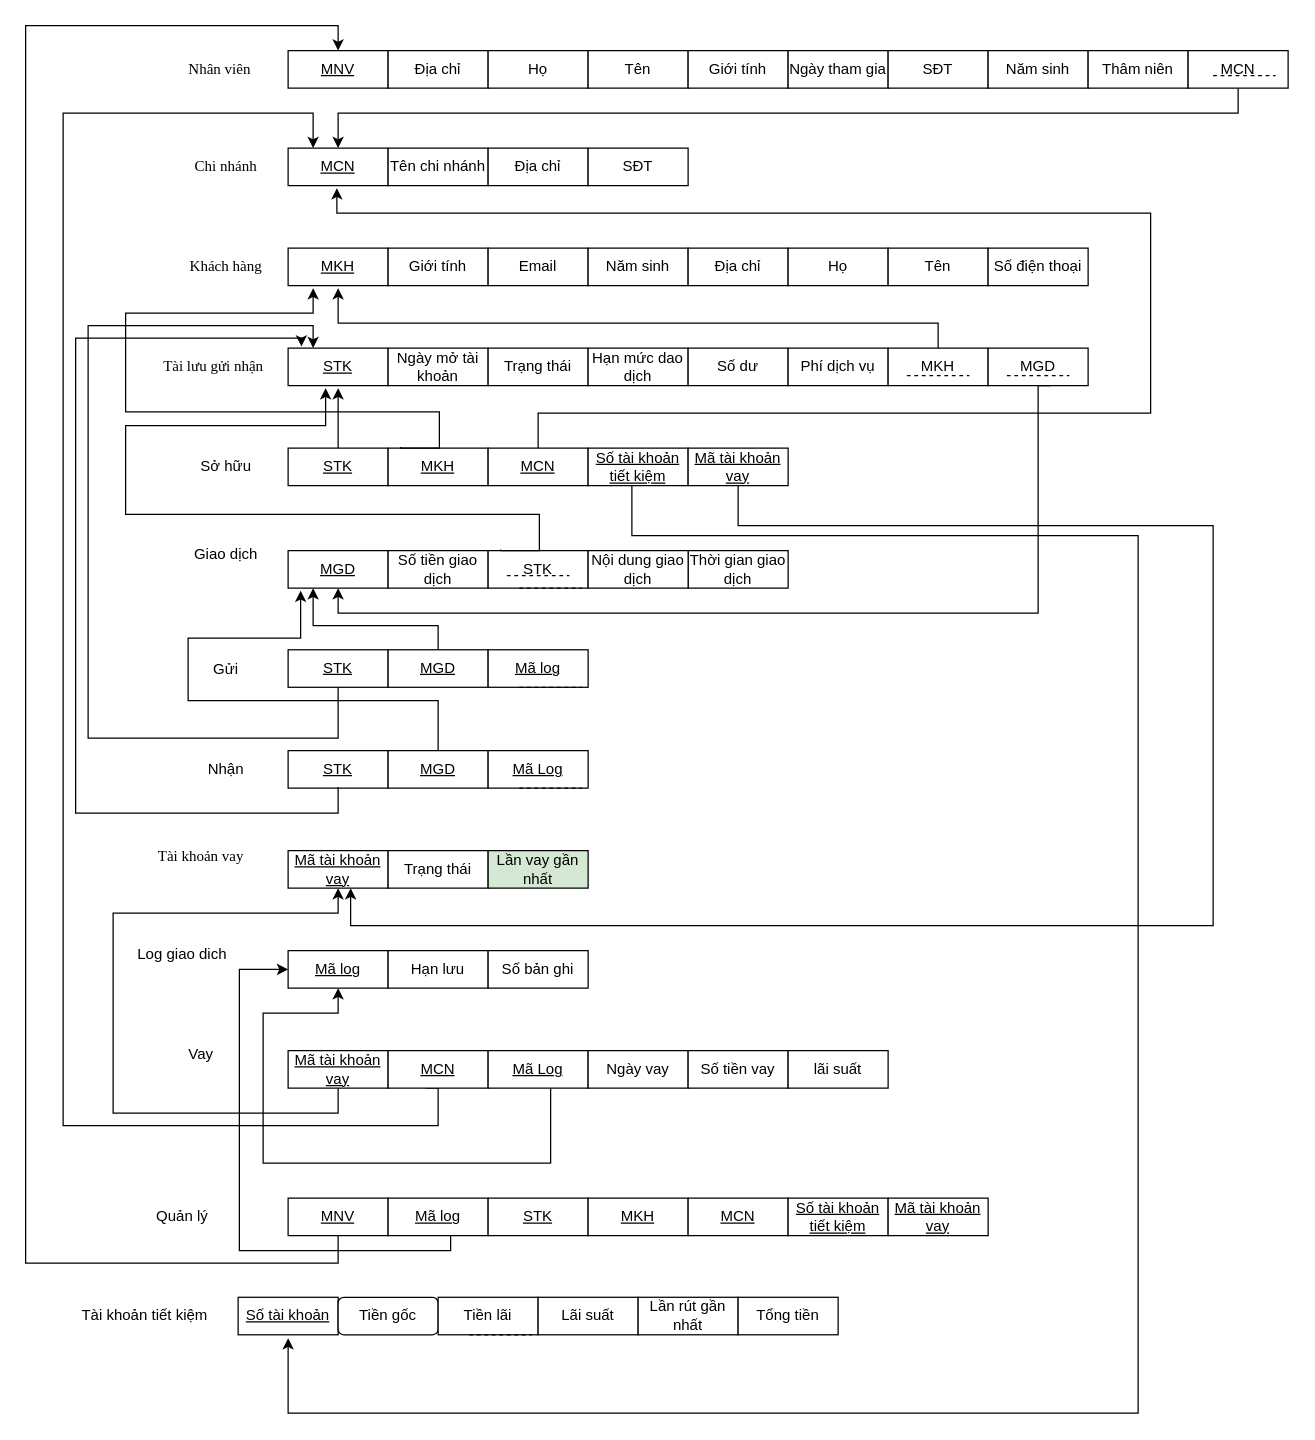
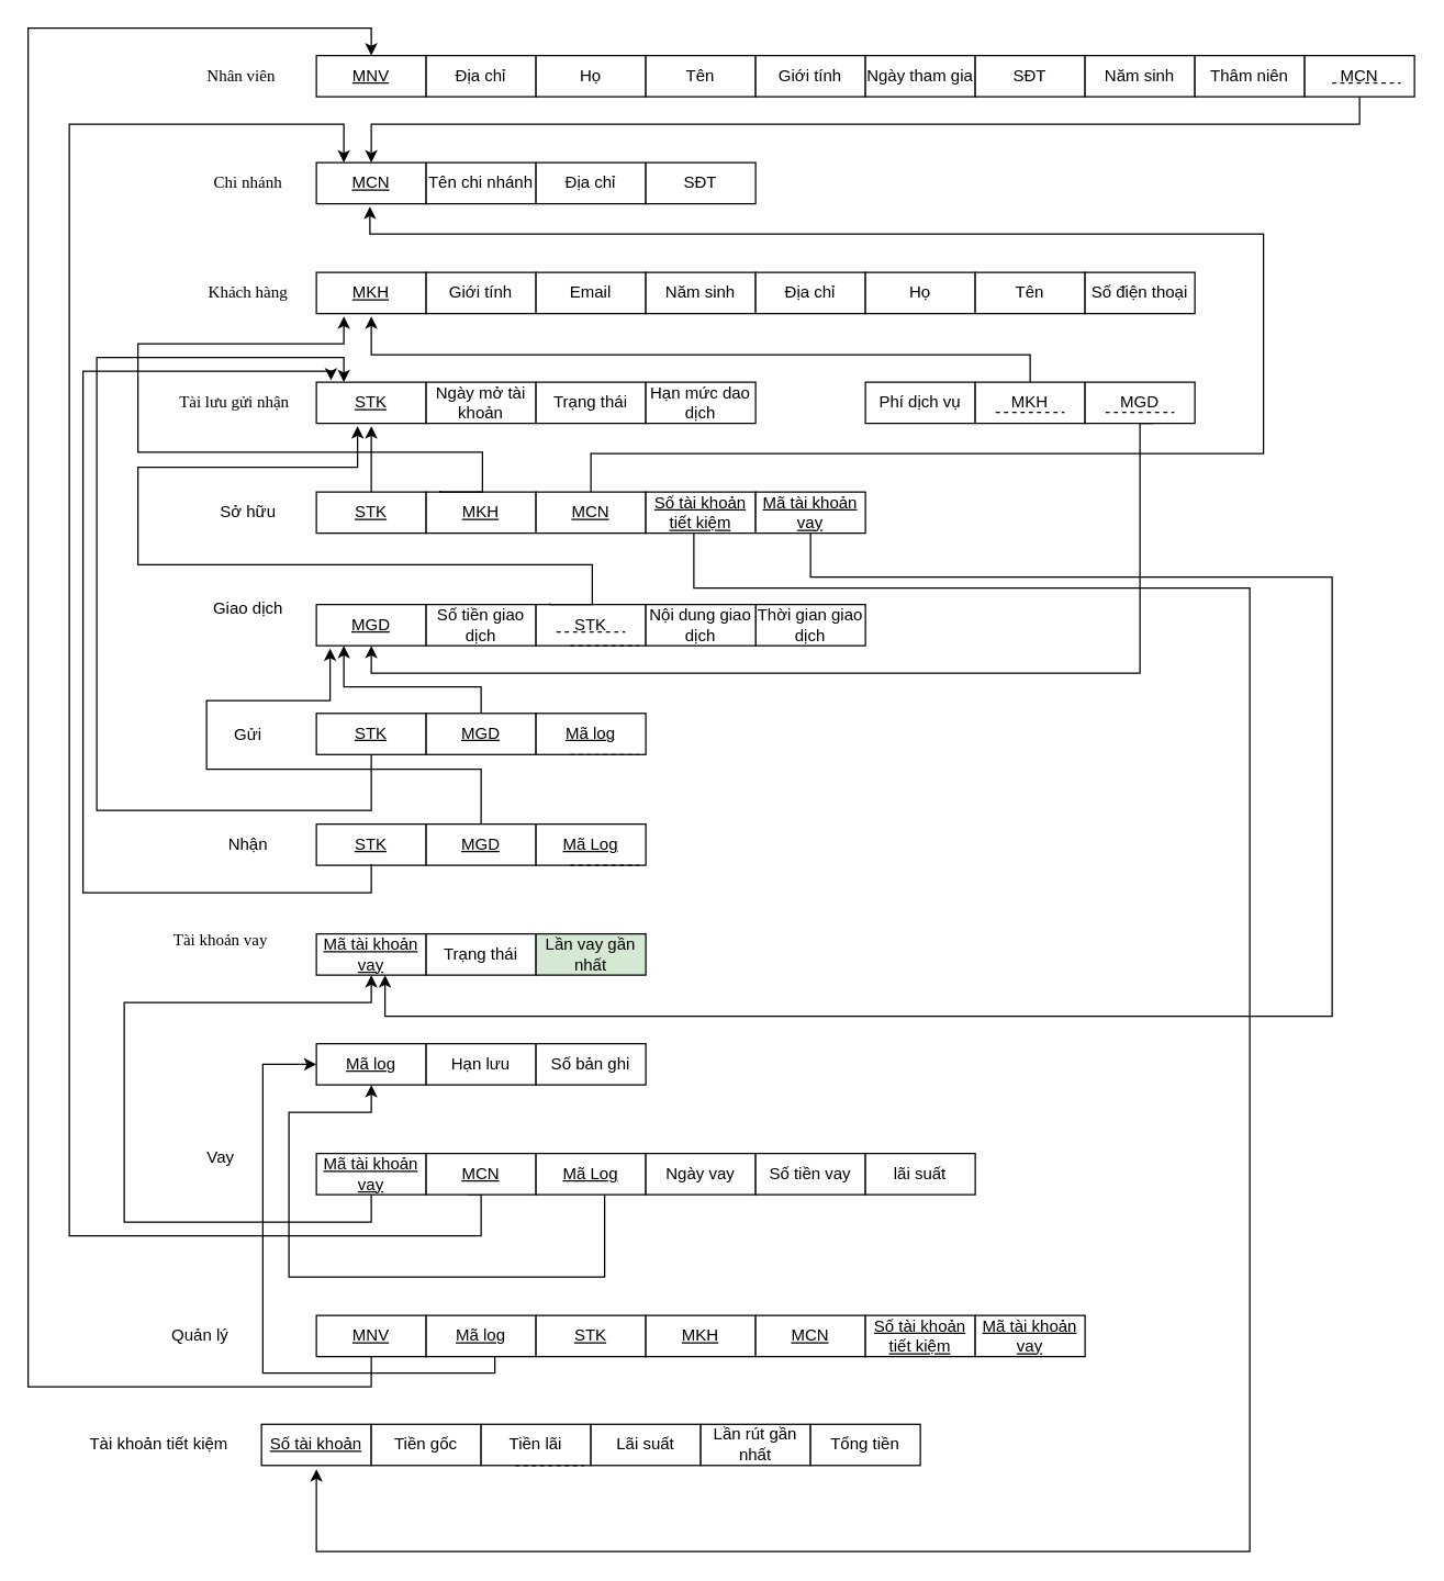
- <mxCell id="34" value="Số dư" style="rounded=0;whiteSpace=wrap;html=1;" parent="1" vertex="1"><mxGeometry x="550" y="278" width="80" height="30" as="geometry" /></mxCell>
- <mxCell id="76" value="Log giao dich" style="text;html=1;align=center;verticalAlign=middle;resizable=0;points=[];autosize=1;strokeColor=none;fillColor=none;" vertex="1" parent="1"><mxGeometry x="100" y="748" width="90" height="30" as="geometry" /></mxCell>
- <mxCell id="97" value="Tiền gốc" style="whiteSpace=wrap;html=1;rounded=1;" vertex="1" parent="1"><mxGeometry x="270" y="1037.33" width="80" height="30" as="geometry" /></mxCell>
+ <mxCell id="97" value="Tiền gốc" style="rounded=0;whiteSpace=wrap;html=1;" vertex="1" parent="1"><mxGeometry x="270" y="1037.33" width="80" height="30" as="geometry" /></mxCell>
